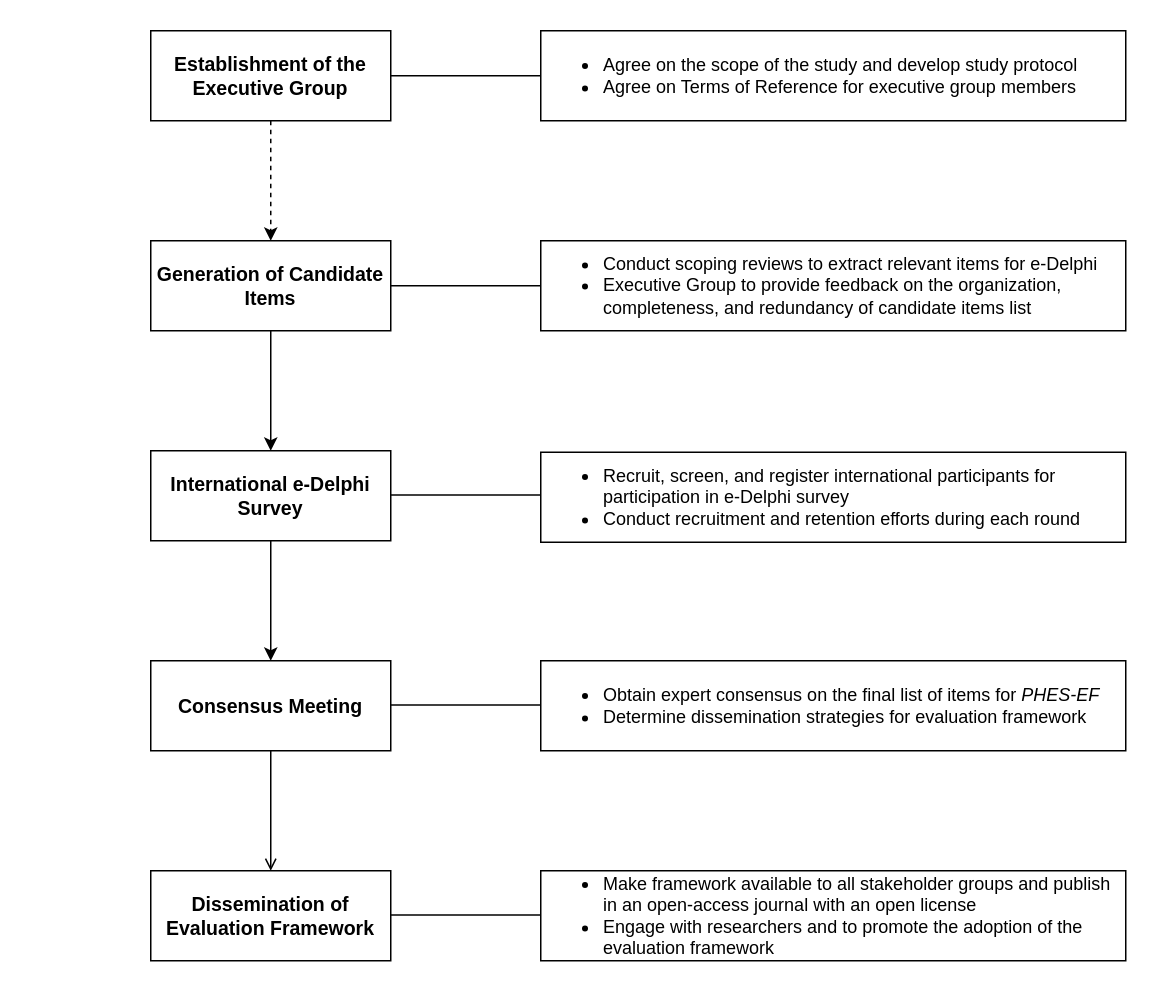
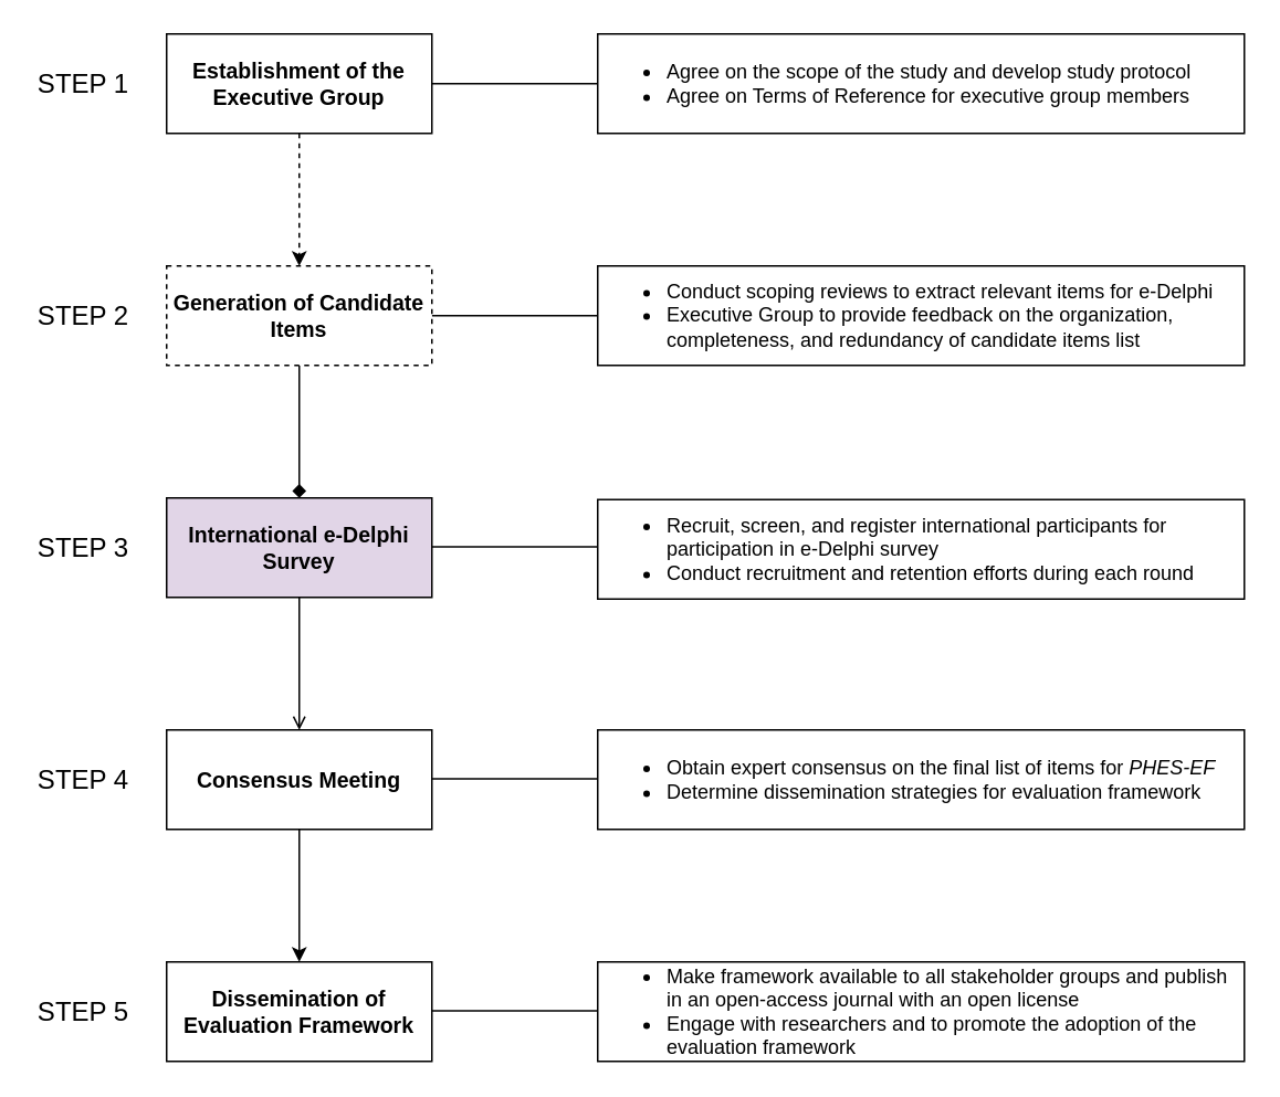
+ <mxCell id="22" value="STEP 1" style="text;html=1;strokeColor=none;fillColor=none;align=center;verticalAlign=middle;whiteSpace=wrap;rounded=0;fontSize=16;fontStyle=0" parent="1" vertex="1"><mxGeometry x="20" y="35" width="60" height="30" as="geometry" /></mxCell>
+ <mxCell id="23" value="STEP 2" style="text;html=1;strokeColor=none;fillColor=none;align=center;verticalAlign=middle;whiteSpace=wrap;rounded=0;fontSize=16;fontStyle=0" parent="1" vertex="1"><mxGeometry x="20" y="175" width="60" height="30" as="geometry" /></mxCell>
- <mxCell id="8" value="Generation of Candidate Items" style="rounded=0;whiteSpace=wrap;html=1;fontStyle=1;fontSize=13;" parent="1" vertex="1"><mxGeometry x="100" y="160" width="160" height="60" as="geometry" /></mxCell>
+ <mxCell id="8" value="Generation of Candidate Items" style="rounded=0;whiteSpace=wrap;html=1;fontStyle=1;fontSize=13;dashed=1;" parent="1" vertex="1"><mxGeometry x="100" y="160" width="160" height="60" as="geometry" /></mxCell>
- <mxCell id="6" value="" style="edgeStyle=orthogonalEdgeStyle;rounded=0;orthogonalLoop=1;jettySize=auto;html=1;" parent="1" source="8" target="10" edge="1"><mxGeometry relative="1" as="geometry" /></mxCell>
+ <mxCell id="6" value="" style="edgeStyle=orthogonalEdgeStyle;rounded=0;orthogonalLoop=1;jettySize=auto;html=1;endArrow=diamond;" parent="1" source="8" target="10" edge="1"><mxGeometry relative="1" as="geometry" /></mxCell>
+ <mxCell id="24" value="STEP 3" style="text;html=1;strokeColor=none;fillColor=none;align=center;verticalAlign=middle;whiteSpace=wrap;rounded=0;fontSize=16;fontStyle=0" parent="1" vertex="1"><mxGeometry x="20" y="315" width="60" height="30" as="geometry" /></mxCell>
- <mxCell id="10" value="International e-Delphi Survey" style="rounded=0;whiteSpace=wrap;html=1;fontStyle=1;fontSize=13;" parent="1" vertex="1"><mxGeometry x="100" y="300" width="160" height="60" as="geometry" /></mxCell>
+ <mxCell id="10" value="International e-Delphi Survey" style="rounded=0;whiteSpace=wrap;html=1;fontStyle=1;fontSize=13;fillColor=#e1d5e7;" parent="1" vertex="1"><mxGeometry x="100" y="300" width="160" height="60" as="geometry" /></mxCell>
- <mxCell id="9" value="" style="edgeStyle=orthogonalEdgeStyle;rounded=0;orthogonalLoop=1;jettySize=auto;html=1;" parent="1" source="10" target="12" edge="1"><mxGeometry relative="1" as="geometry" /></mxCell>
+ <mxCell id="9" value="" style="edgeStyle=orthogonalEdgeStyle;rounded=0;orthogonalLoop=1;jettySize=auto;html=1;endArrow=open;" parent="1" source="10" target="12" edge="1"><mxGeometry relative="1" as="geometry" /></mxCell>
+ <mxCell id="26" value="STEP 4" style="text;html=1;strokeColor=none;fillColor=none;align=center;verticalAlign=middle;whiteSpace=wrap;rounded=0;fontSize=16;fontStyle=0" parent="1" vertex="1"><mxGeometry x="20" y="455" width="60" height="30" as="geometry" /></mxCell>
- <mxCell id="11" value="" style="edgeStyle=orthogonalEdgeStyle;rounded=0;orthogonalLoop=1;jettySize=auto;html=1;endArrow=open;" parent="1" source="12" target="13" edge="1"><mxGeometry relative="1" as="geometry" /></mxCell>
+ <mxCell id="11" value="" style="edgeStyle=orthogonalEdgeStyle;rounded=0;orthogonalLoop=1;jettySize=auto;html=1;" parent="1" source="12" target="13" edge="1"><mxGeometry relative="1" as="geometry" /></mxCell>
+ <mxCell id="25" value="STEP 5" style="text;html=1;strokeColor=none;fillColor=none;align=center;verticalAlign=middle;whiteSpace=wrap;rounded=0;fontSize=16;fontStyle=0" parent="1" vertex="1"><mxGeometry x="20" y="595" width="60" height="30" as="geometry" /></mxCell>
